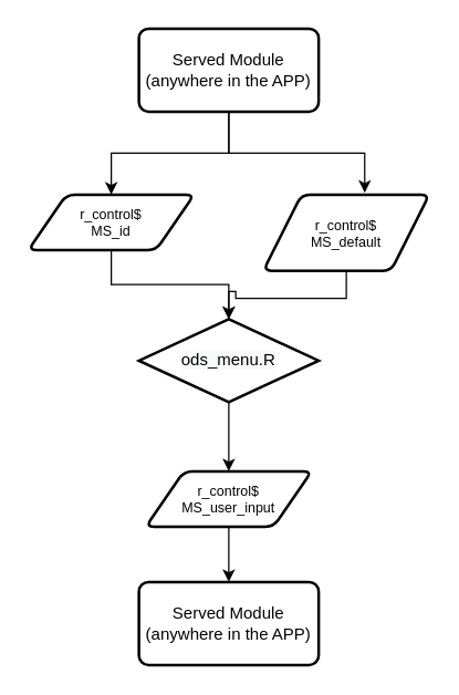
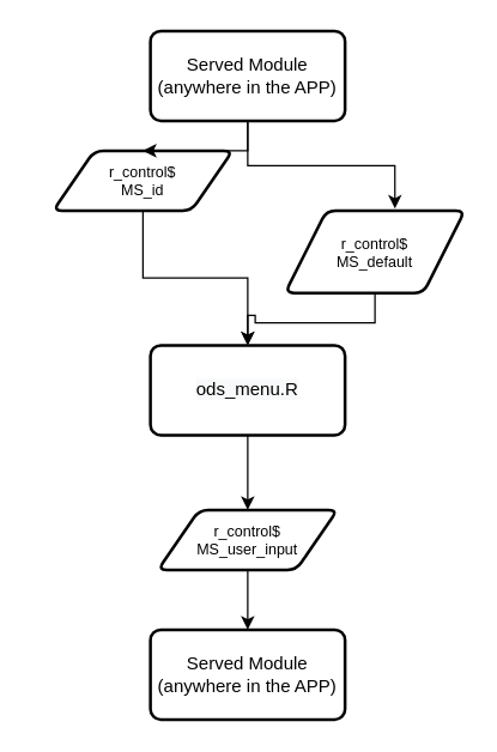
- <mxCell id="3" value="r_control$&lt;br&gt;MS_id" style="shape=parallelogram;html=1;strokeWidth=2;perimeter=parallelogramPerimeter;whiteSpace=wrap;rounded=1;arcSize=12;size=0.23;fontSize=10;" vertex="1" parent="1"><mxGeometry x="20" y="140" width="120" height="40" as="geometry" /></mxCell>
+ <mxCell id="3" value="r_control$&lt;br&gt;MS_id" style="shape=parallelogram;html=1;strokeWidth=2;perimeter=parallelogramPerimeter;whiteSpace=wrap;rounded=1;arcSize=12;size=0.23;fontSize=10;" vertex="1" parent="1"><mxGeometry x="35" y="100" width="120" height="40" as="geometry" /></mxCell>
- <mxCell id="5" value="&lt;meta charset=&quot;utf-8&quot;&gt;&lt;span style=&quot;color: rgb(0, 0, 0); font-family: Helvetica; font-size: 12px; font-style: normal; font-variant-ligatures: normal; font-variant-caps: normal; font-weight: 400; letter-spacing: normal; orphans: 2; text-align: center; text-indent: 0px; text-transform: none; widows: 2; word-spacing: 0px; -webkit-text-stroke-width: 0px; background-color: rgb(248, 249, 250); text-decoration-thickness: initial; text-decoration-style: initial; text-decoration-color: initial; float: none; display: inline !important;&quot;&gt;ods_menu.R&lt;/span&gt;" style="rhombus;whiteSpace=wrap;html=1;absoluteArcSize=1;arcSize=14;strokeWidth=2;" vertex="1" parent="1"><mxGeometry x="100" y="230" width="130" height="60" as="geometry" /></mxCell>
+ <mxCell id="5" value="&lt;meta charset=&quot;utf-8&quot;&gt;&lt;span style=&quot;color: rgb(0, 0, 0); font-family: Helvetica; font-size: 12px; font-style: normal; font-variant-ligatures: normal; font-variant-caps: normal; font-weight: 400; letter-spacing: normal; orphans: 2; text-align: center; text-indent: 0px; text-transform: none; widows: 2; word-spacing: 0px; -webkit-text-stroke-width: 0px; background-color: rgb(248, 249, 250); text-decoration-thickness: initial; text-decoration-style: initial; text-decoration-color: initial; float: none; display: inline !important;&quot;&gt;ods_menu.R&lt;/span&gt;" style="rounded=1;whiteSpace=wrap;html=1;absoluteArcSize=1;arcSize=14;strokeWidth=2;" vertex="1" parent="1"><mxGeometry x="100" y="230" width="130" height="60" as="geometry" /></mxCell>
